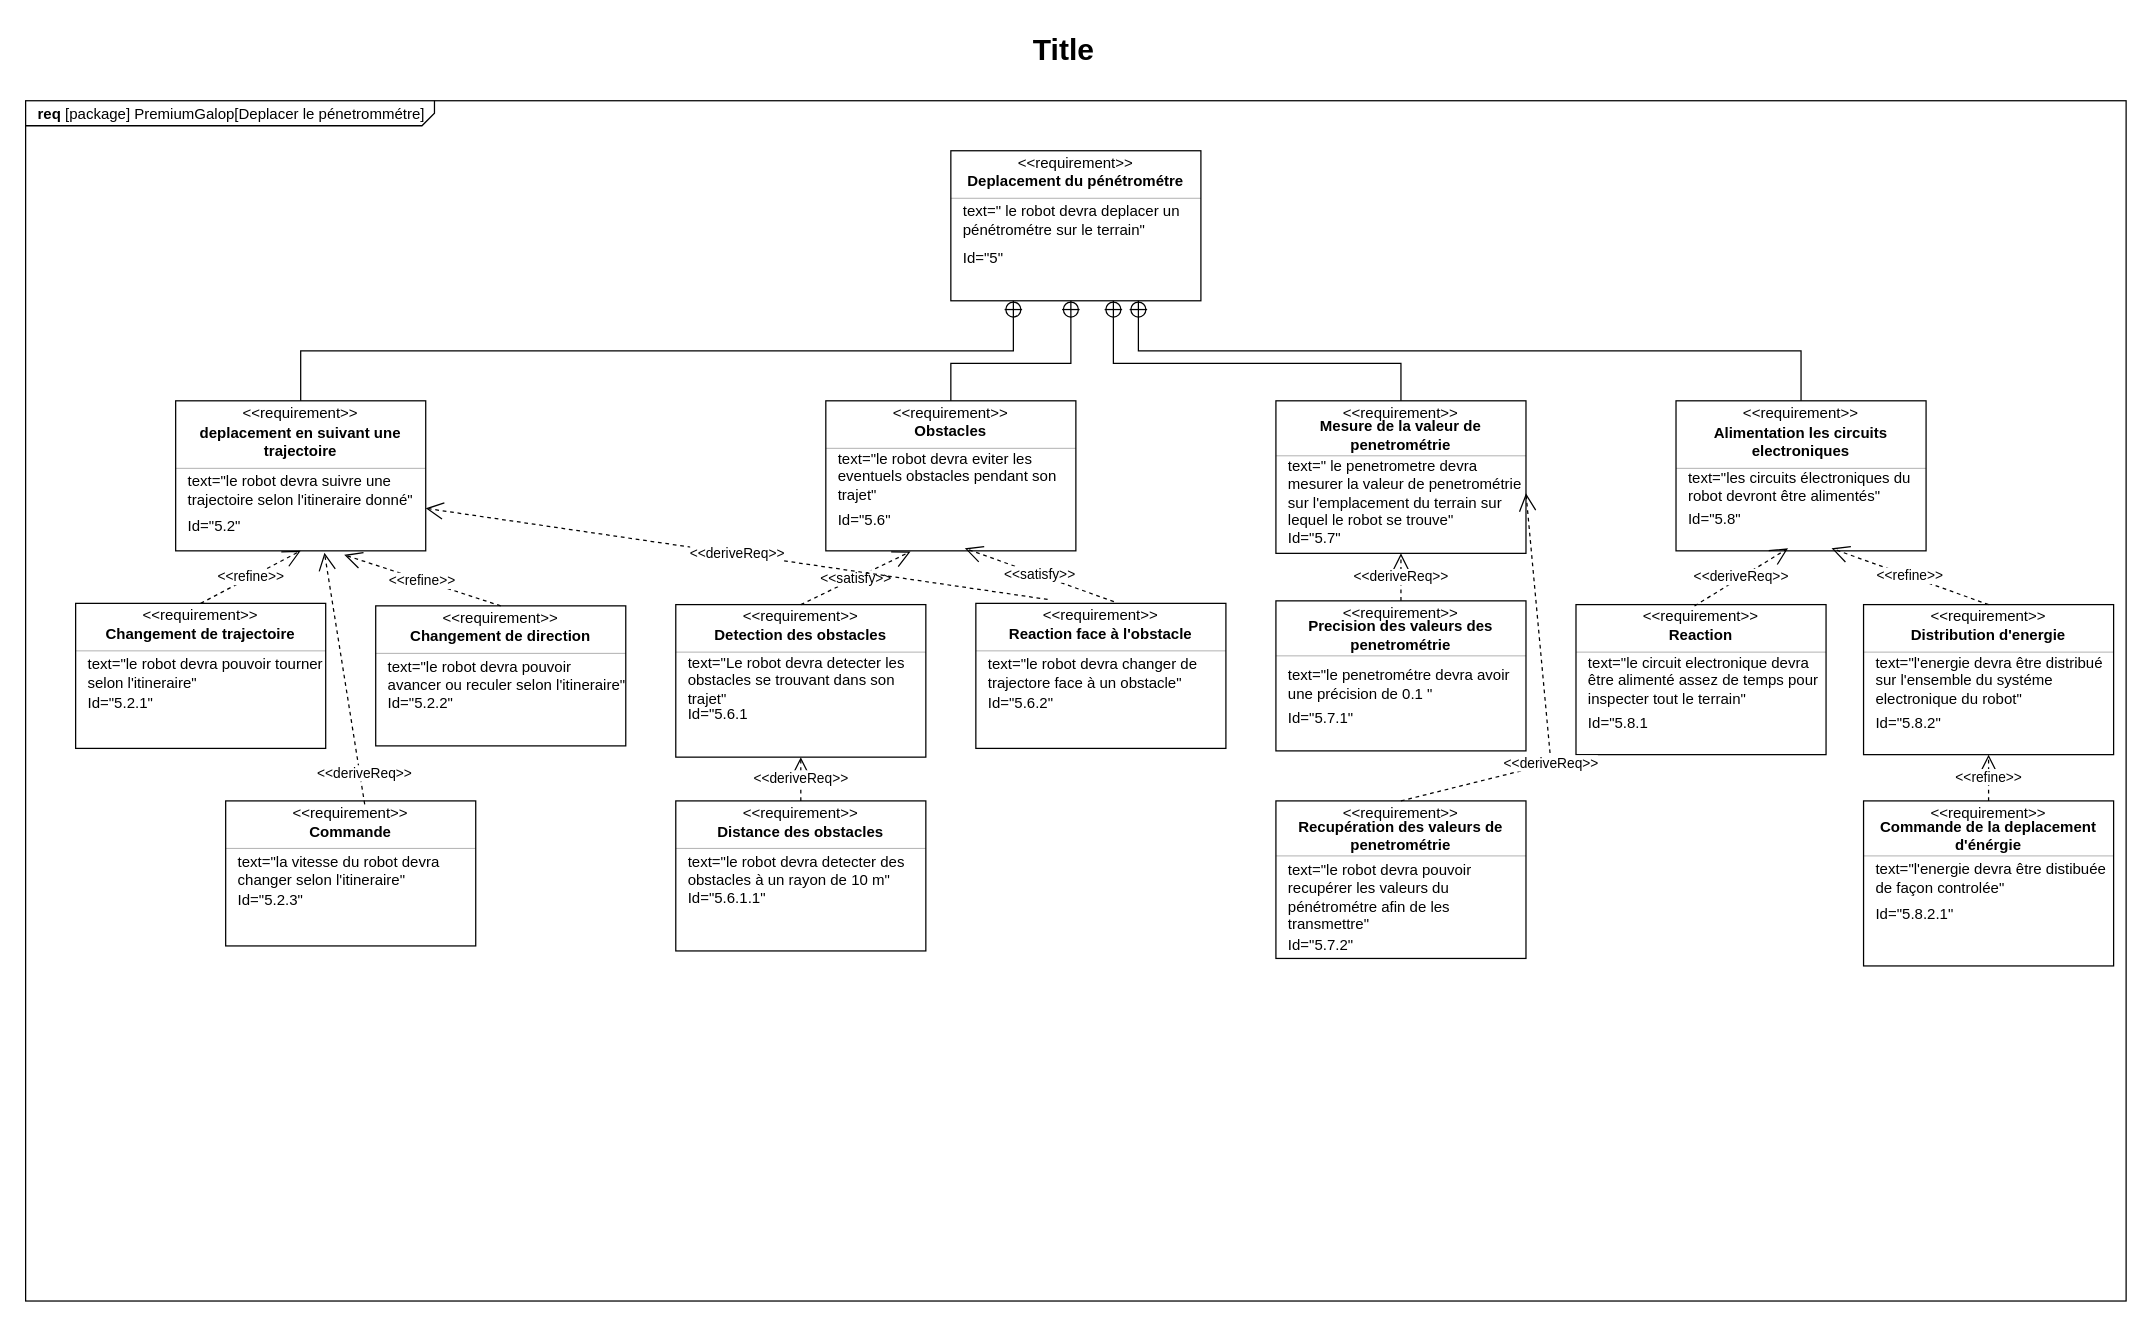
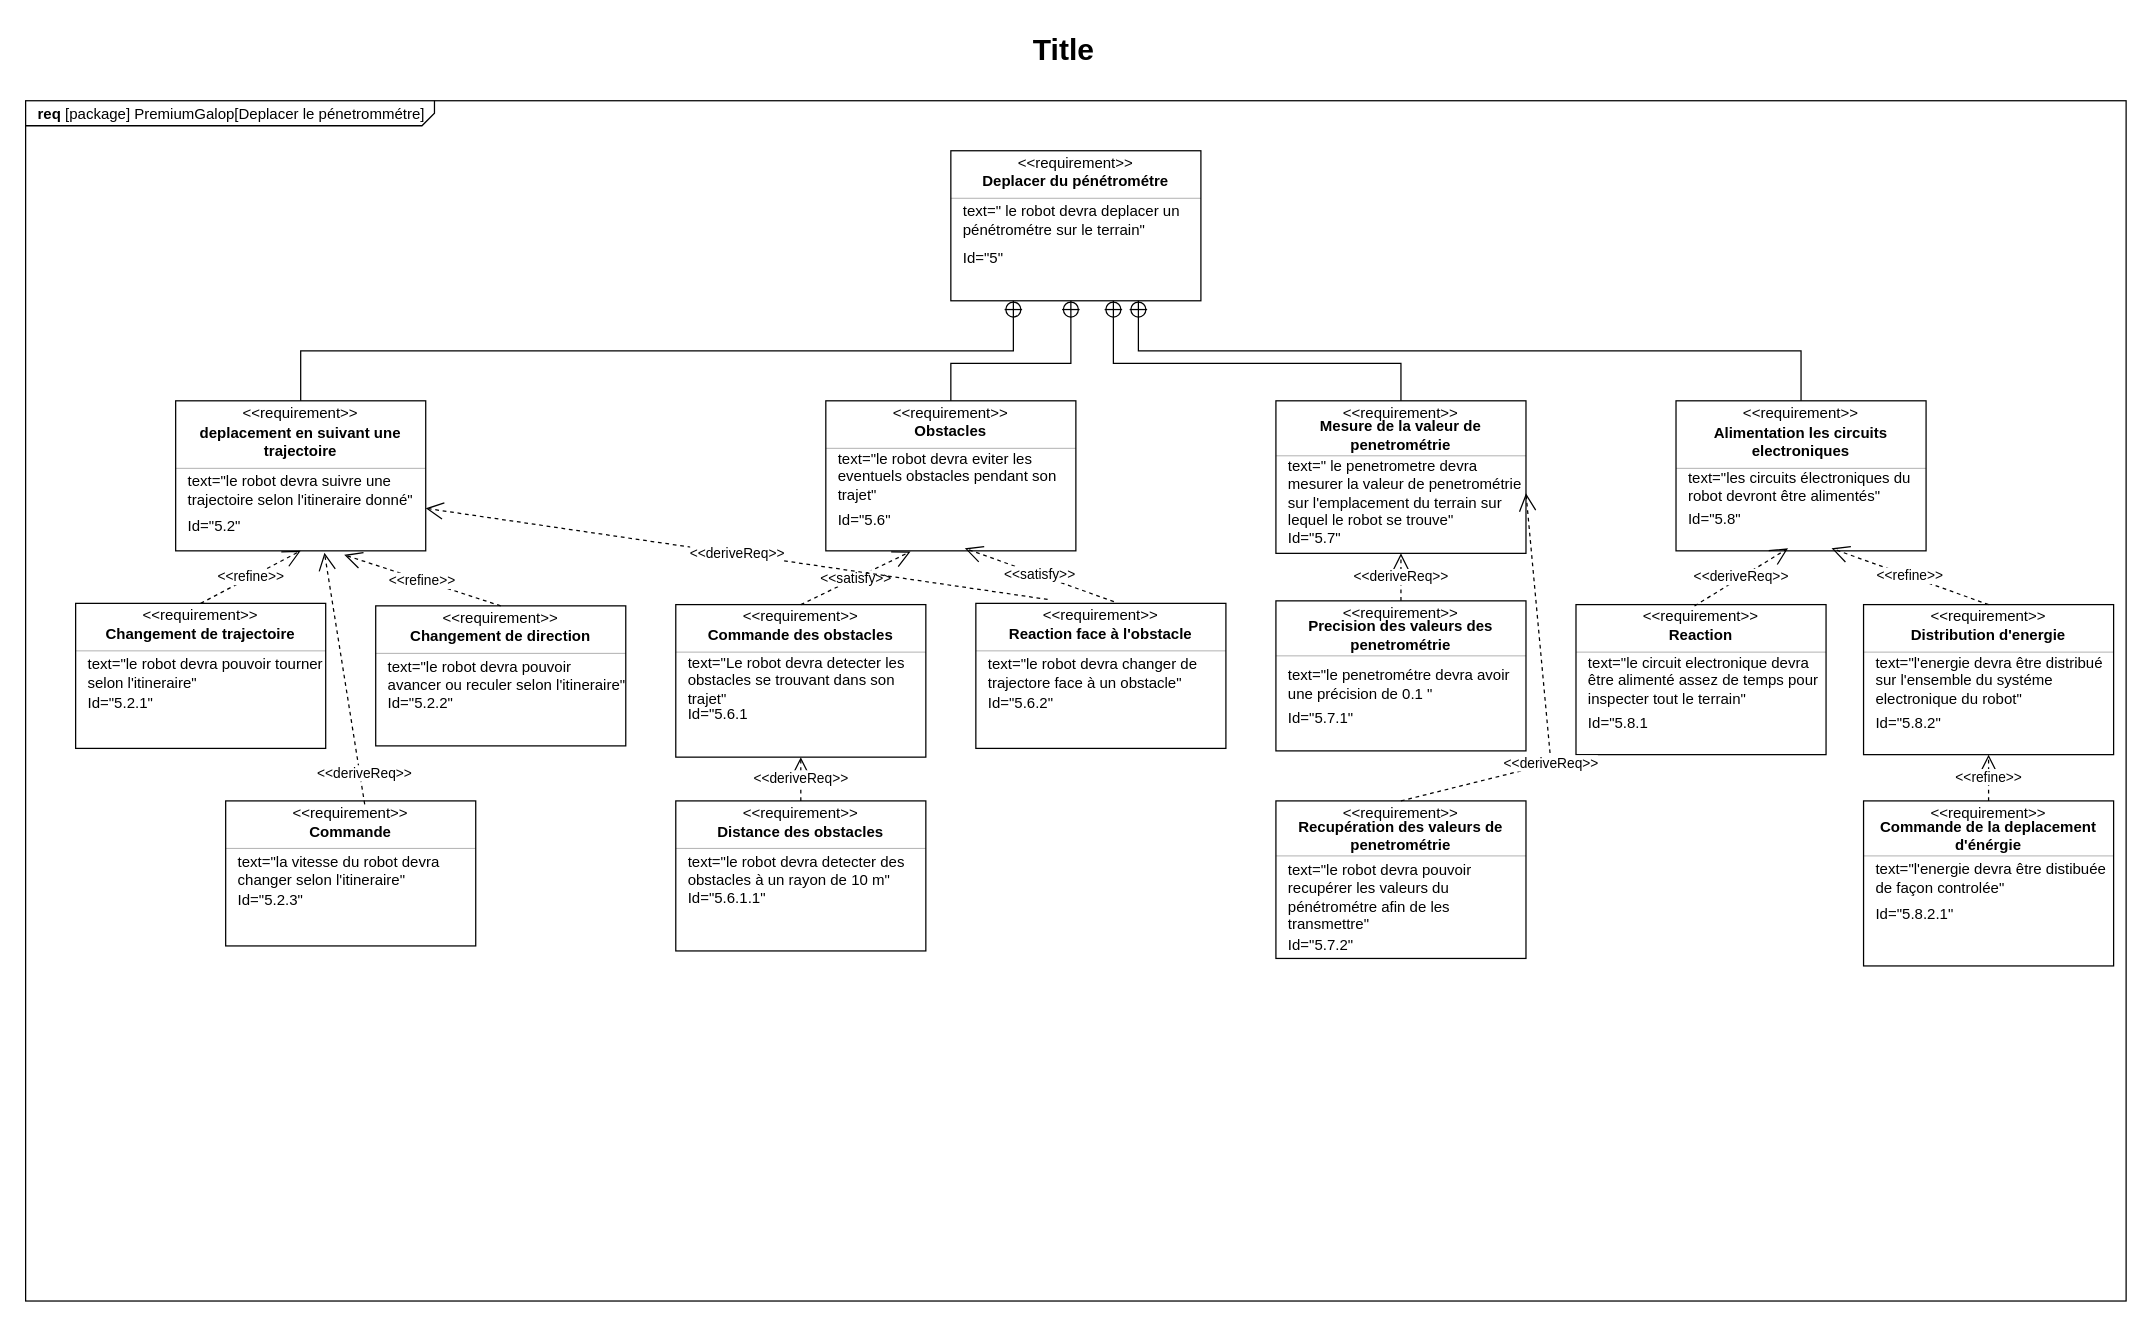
- <mxCell id="6" value="Deplacement du pénétrométre" style="html=1;align=center;spacing=0;verticalAlign=middle;strokeColor=none;fillColor=none;whiteSpace=wrap;fontStyle=1" parent="4" vertex="1"><mxGeometry y="16" width="200" height="18" as="geometry" /></mxCell>
+ <mxCell id="6" value="Deplacer du pénétrométre" style="html=1;align=center;spacing=0;verticalAlign=middle;strokeColor=none;fillColor=none;whiteSpace=wrap;fontStyle=1" parent="4" vertex="1"><mxGeometry y="16" width="200" height="18" as="geometry" /></mxCell>
- <mxCell id="56" value="Detection des obstacles" style="html=1;align=center;spacing=0;verticalAlign=middle;strokeColor=none;fillColor=none;whiteSpace=wrap;fontStyle=1" parent="54" vertex="1"><mxGeometry y="16" width="200" height="18" as="geometry" /></mxCell>
+ <mxCell id="56" value="Commande des obstacles" style="html=1;align=center;spacing=0;verticalAlign=middle;strokeColor=none;fillColor=none;whiteSpace=wrap;fontStyle=1" parent="54" vertex="1"><mxGeometry y="16" width="200" height="18" as="geometry" /></mxCell>
